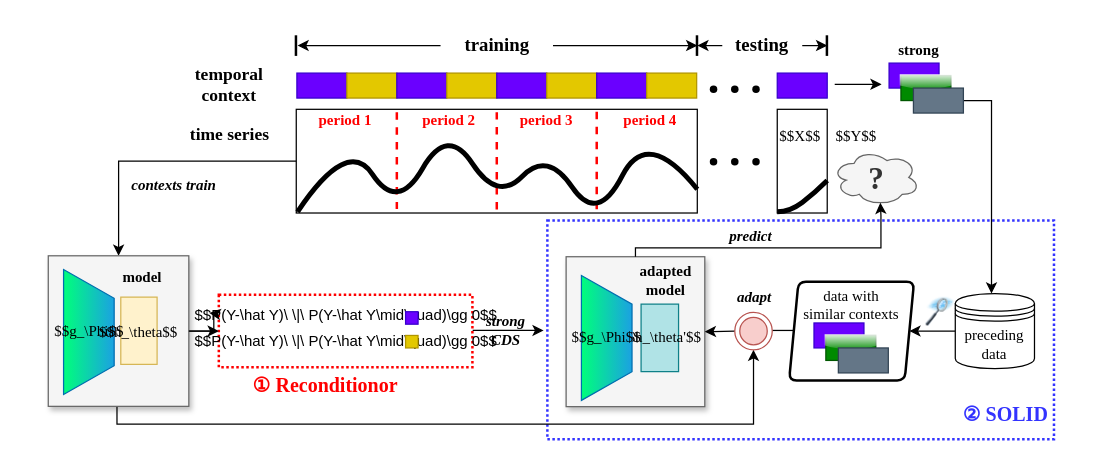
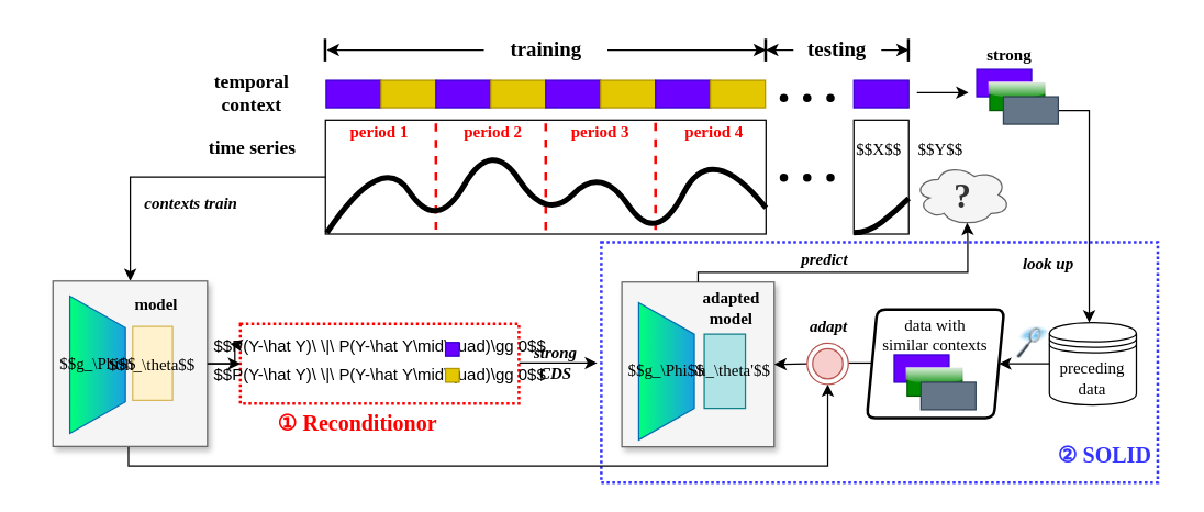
+ <mxCell id="40" value="&lt;b&gt;look up&lt;/b&gt;" style="text;html=1;align=center;verticalAlign=middle;resizable=0;points=[];autosize=1;strokeColor=none;fillColor=none;fontFamily=Georgia;fontStyle=2" vertex="1" parent="1"><mxGeometry x="730.5" y="179" width="64" height="26" as="geometry" /></mxCell>
